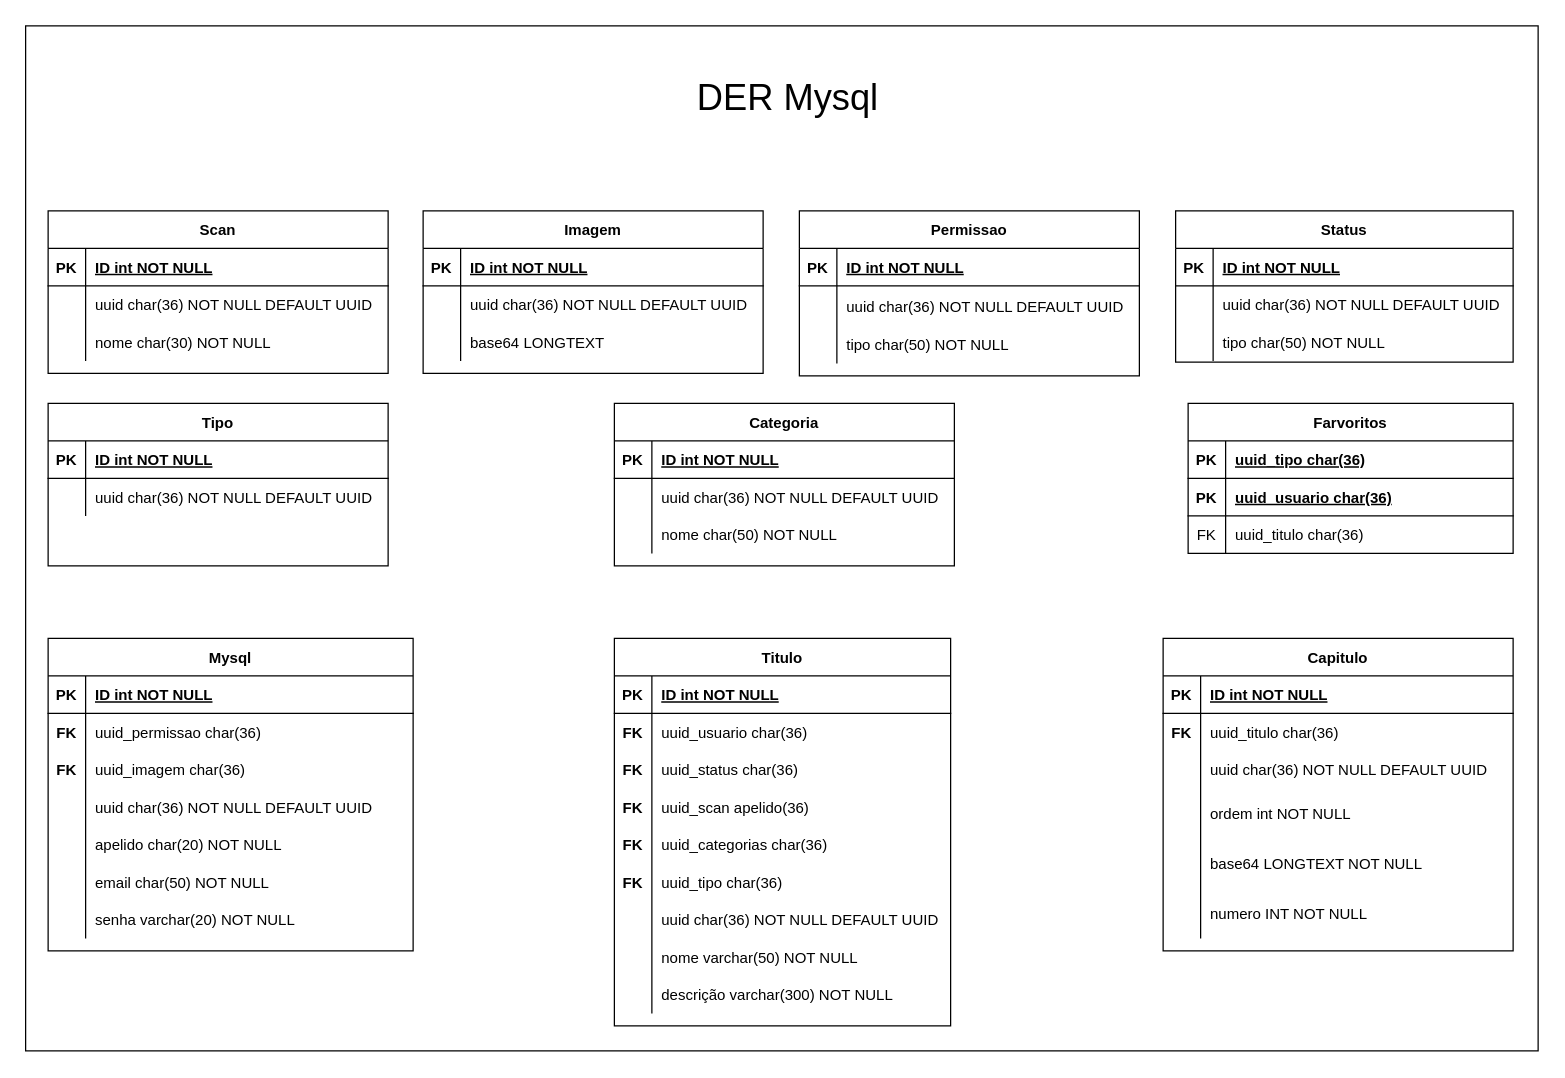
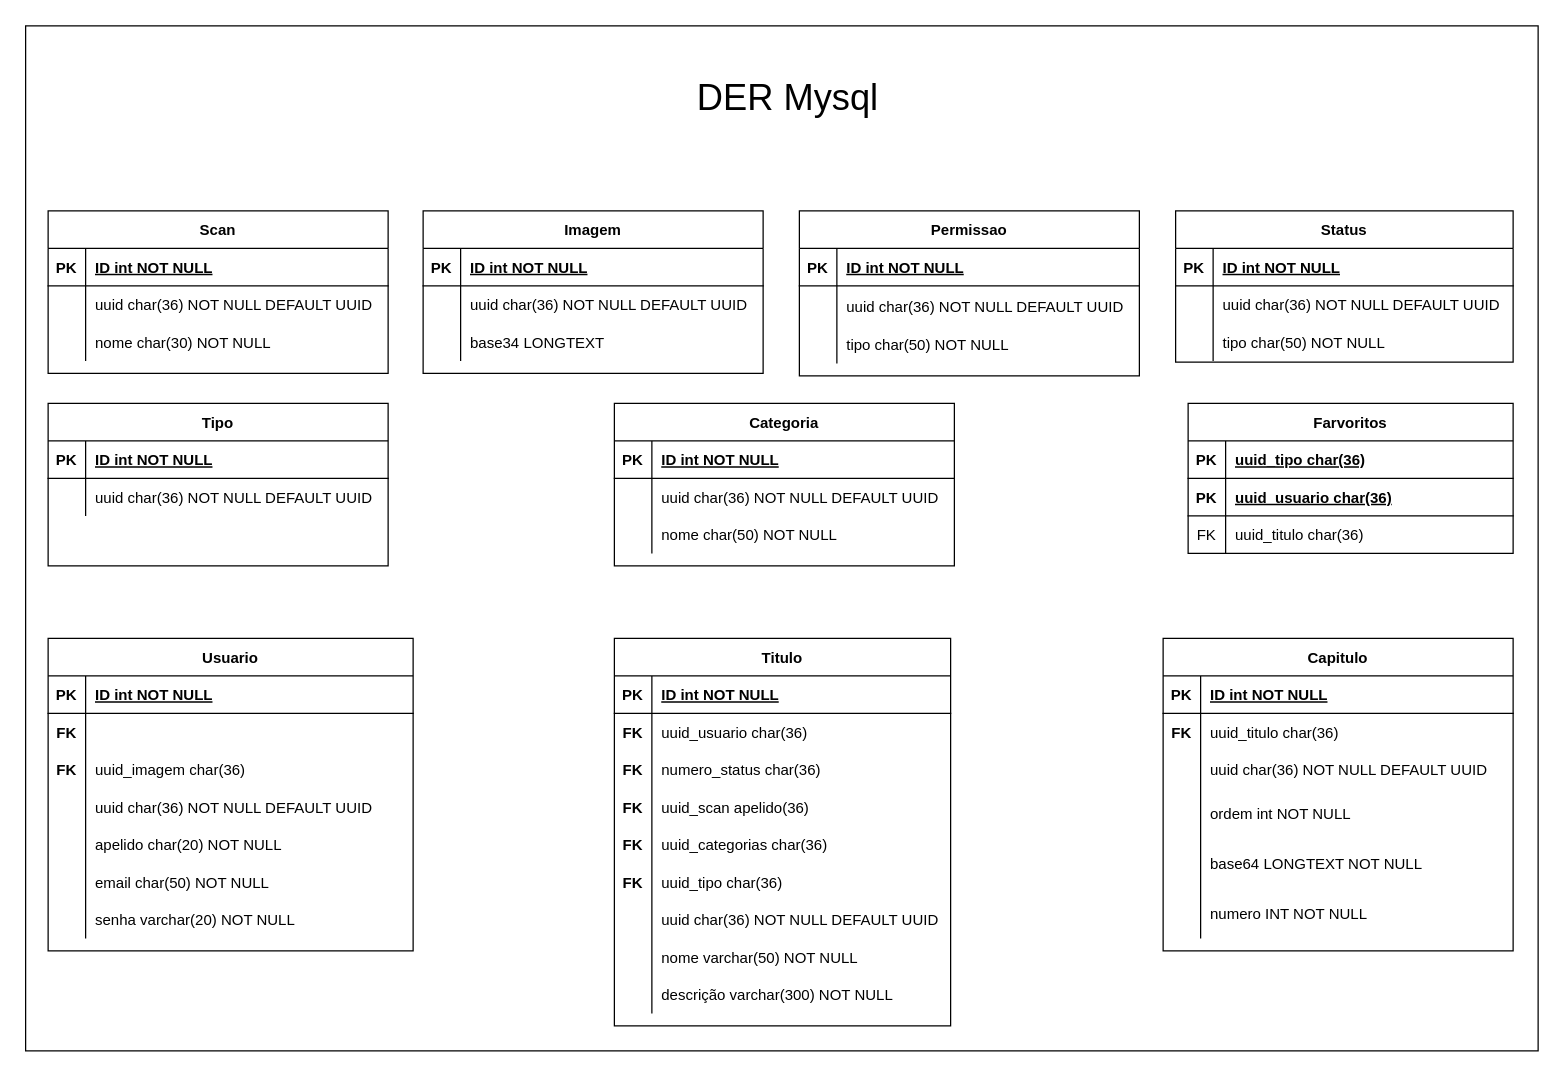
- <mxCell id="34" value="base64 LONGTEXT" style="shape=partialRectangle;overflow=hidden;connectable=0;fillColor=none;top=0;left=0;bottom=0;right=0;align=left;spacingLeft=6;" parent="32" vertex="1"><mxGeometry x="30" width="242" height="30" as="geometry"><mxRectangle width="242" height="30" as="alternateBounds" /></mxGeometry></mxCell>
+ <mxCell id="34" value="base34 LONGTEXT" style="shape=partialRectangle;overflow=hidden;connectable=0;fillColor=none;top=0;left=0;bottom=0;right=0;align=left;spacingLeft=6;" parent="32" vertex="1"><mxGeometry x="30" width="242" height="30" as="geometry"><mxRectangle width="242" height="30" as="alternateBounds" /></mxGeometry></mxCell>
- <mxCell id="3" value="Mysql" style="shape=table;startSize=30;container=1;collapsible=1;childLayout=tableLayout;fixedRows=1;rowLines=0;fontStyle=1;align=center;resizeLast=1;" parent="1" vertex="1"><mxGeometry x="38" y="510" width="292" height="250" as="geometry" /></mxCell>
+ <mxCell id="3" value="Usuario" style="shape=table;startSize=30;container=1;collapsible=1;childLayout=tableLayout;fixedRows=1;rowLines=0;fontStyle=1;align=center;resizeLast=1;" parent="1" vertex="1"><mxGeometry x="38" y="510" width="292" height="250" as="geometry" /></mxCell>
- <mxCell id="9" value="uuid_permissao char(36)" style="shape=partialRectangle;overflow=hidden;connectable=0;fillColor=none;top=0;left=0;bottom=0;right=0;align=left;spacingLeft=6;" parent="7" vertex="1"><mxGeometry x="30" width="262" height="30" as="geometry"><mxRectangle width="262" height="30" as="alternateBounds" /></mxGeometry></mxCell>
- <mxCell id="102" value="uuid_status char(36) " style="shape=partialRectangle;overflow=hidden;connectable=0;fillColor=none;top=0;left=0;bottom=0;right=0;align=left;spacingLeft=6;" parent="100" vertex="1"><mxGeometry x="30" width="239" height="30" as="geometry"><mxRectangle width="239" height="30" as="alternateBounds" /></mxGeometry></mxCell>
+ <mxCell id="102" value="numero_status char(36) " style="shape=partialRectangle;overflow=hidden;connectable=0;fillColor=none;top=0;left=0;bottom=0;right=0;align=left;spacingLeft=6;" parent="100" vertex="1"><mxGeometry x="30" width="239" height="30" as="geometry"><mxRectangle width="239" height="30" as="alternateBounds" /></mxGeometry></mxCell>
